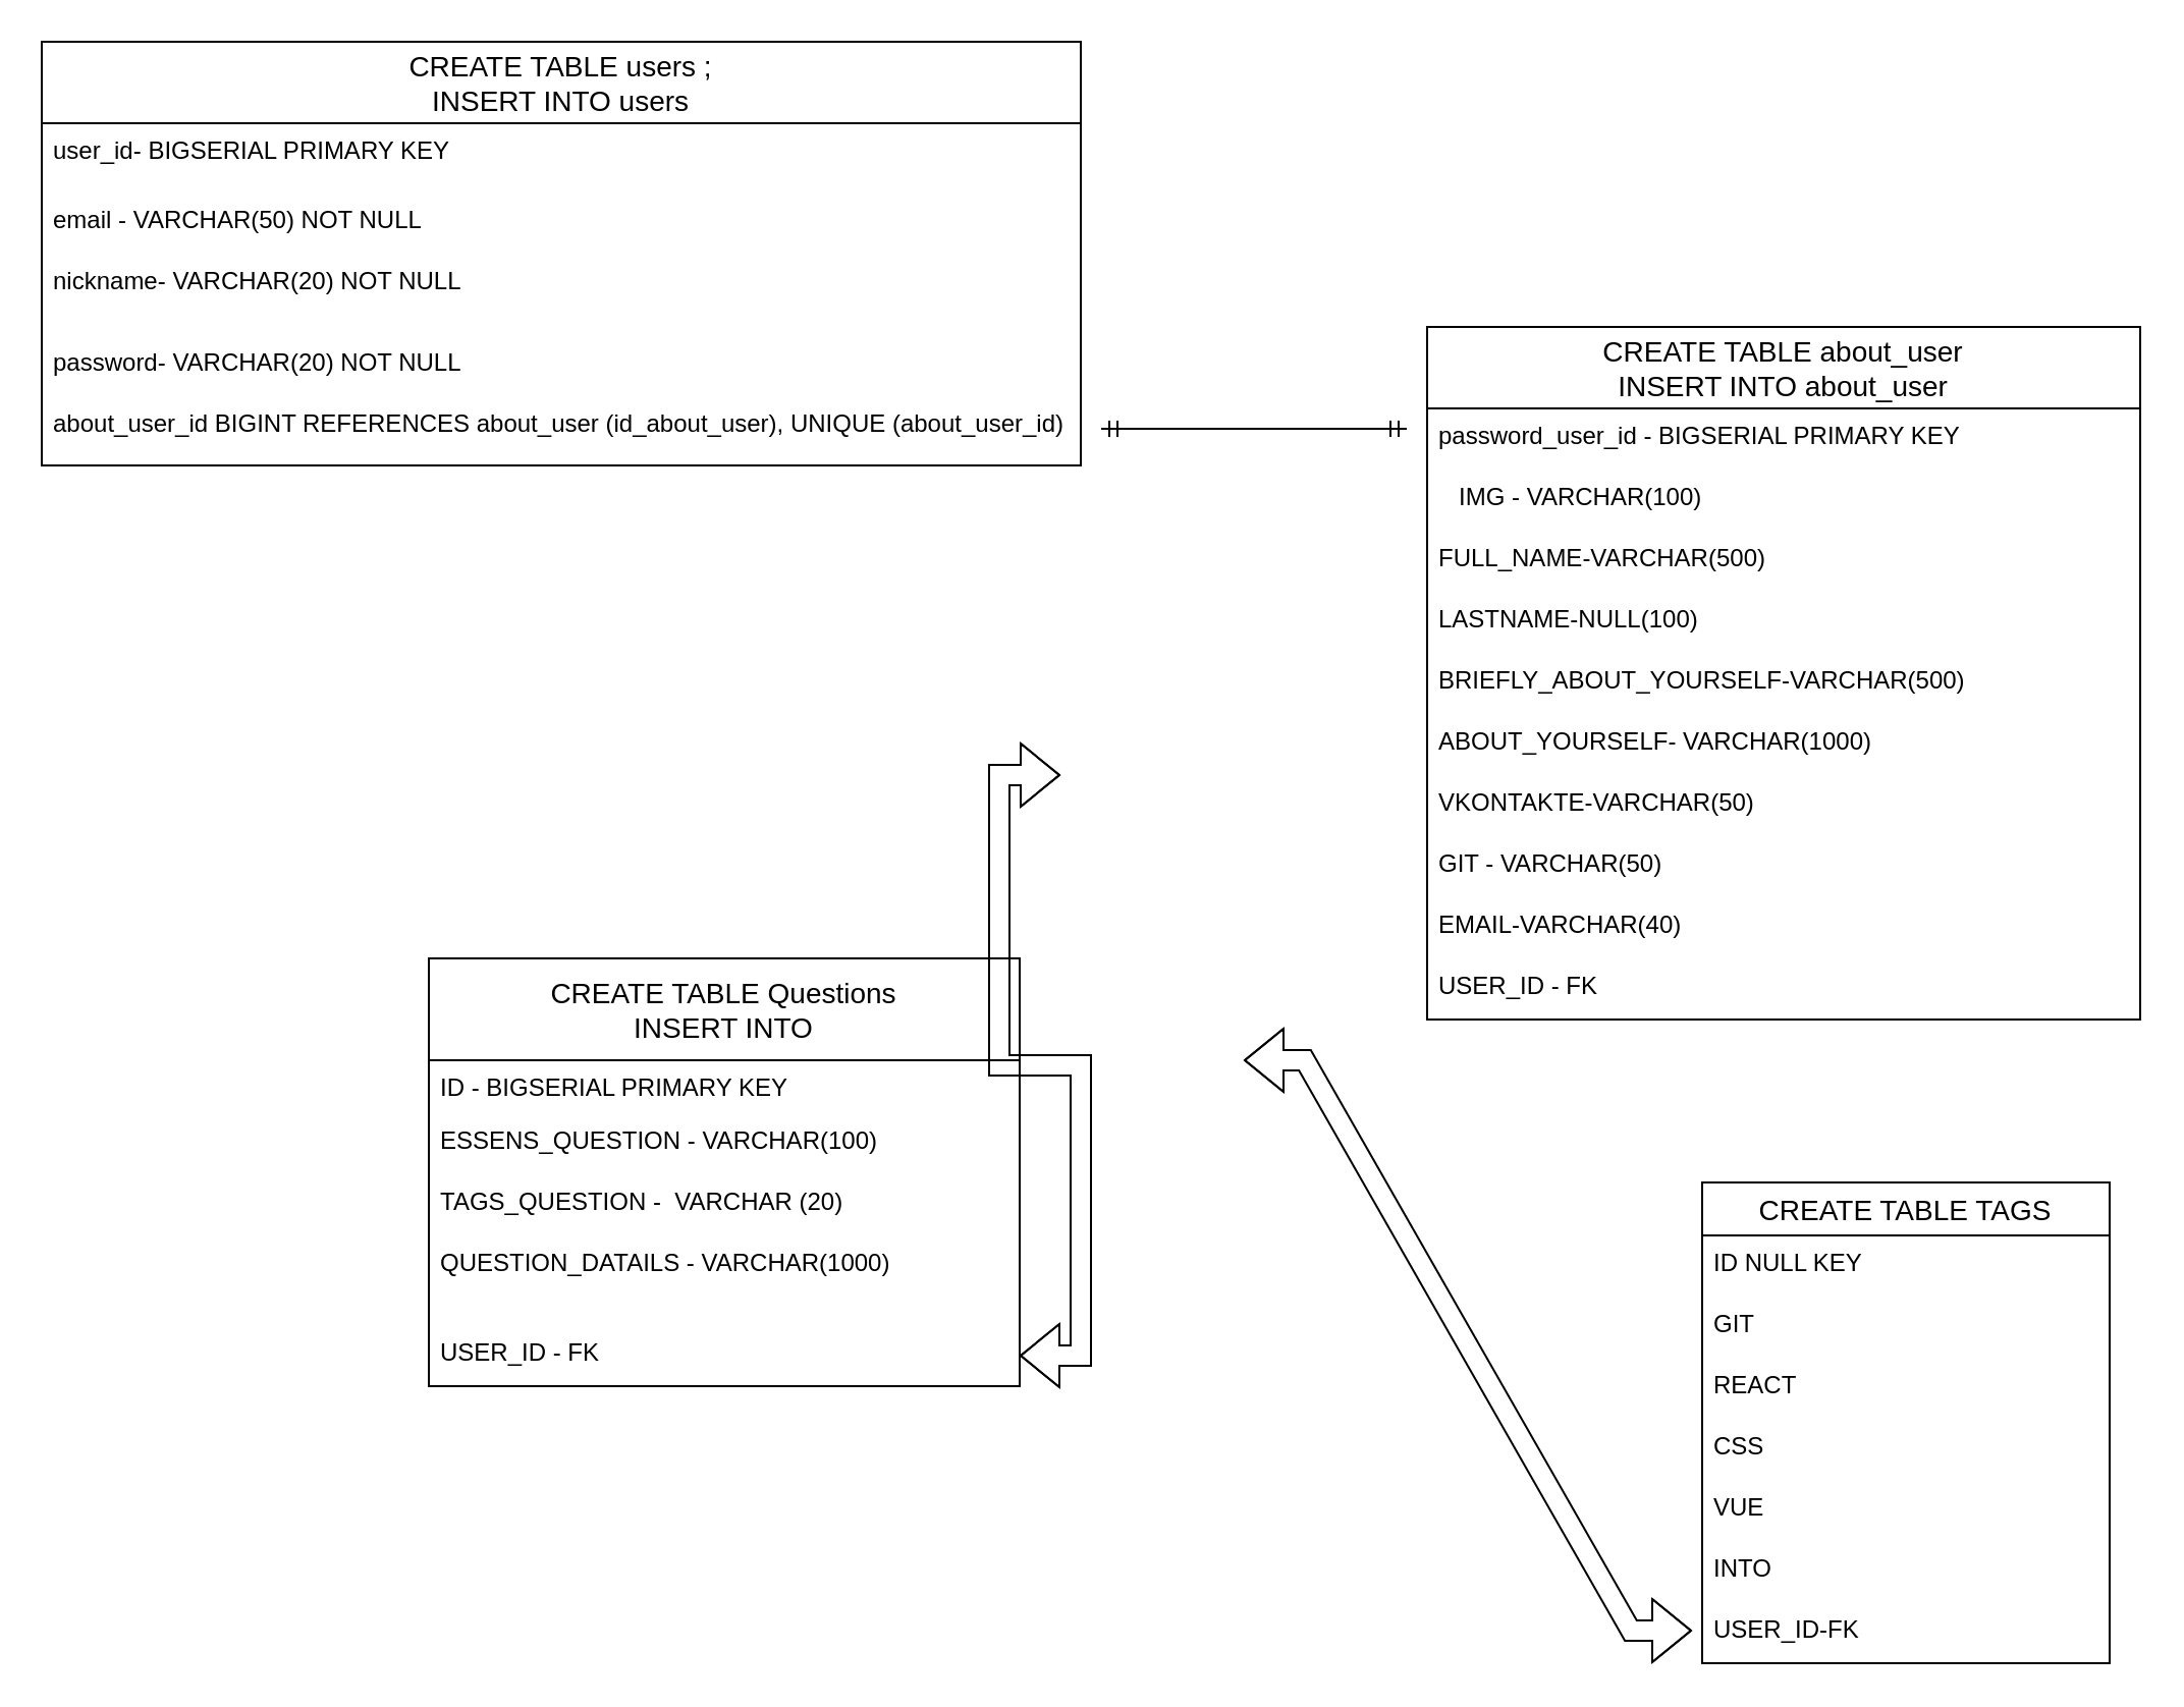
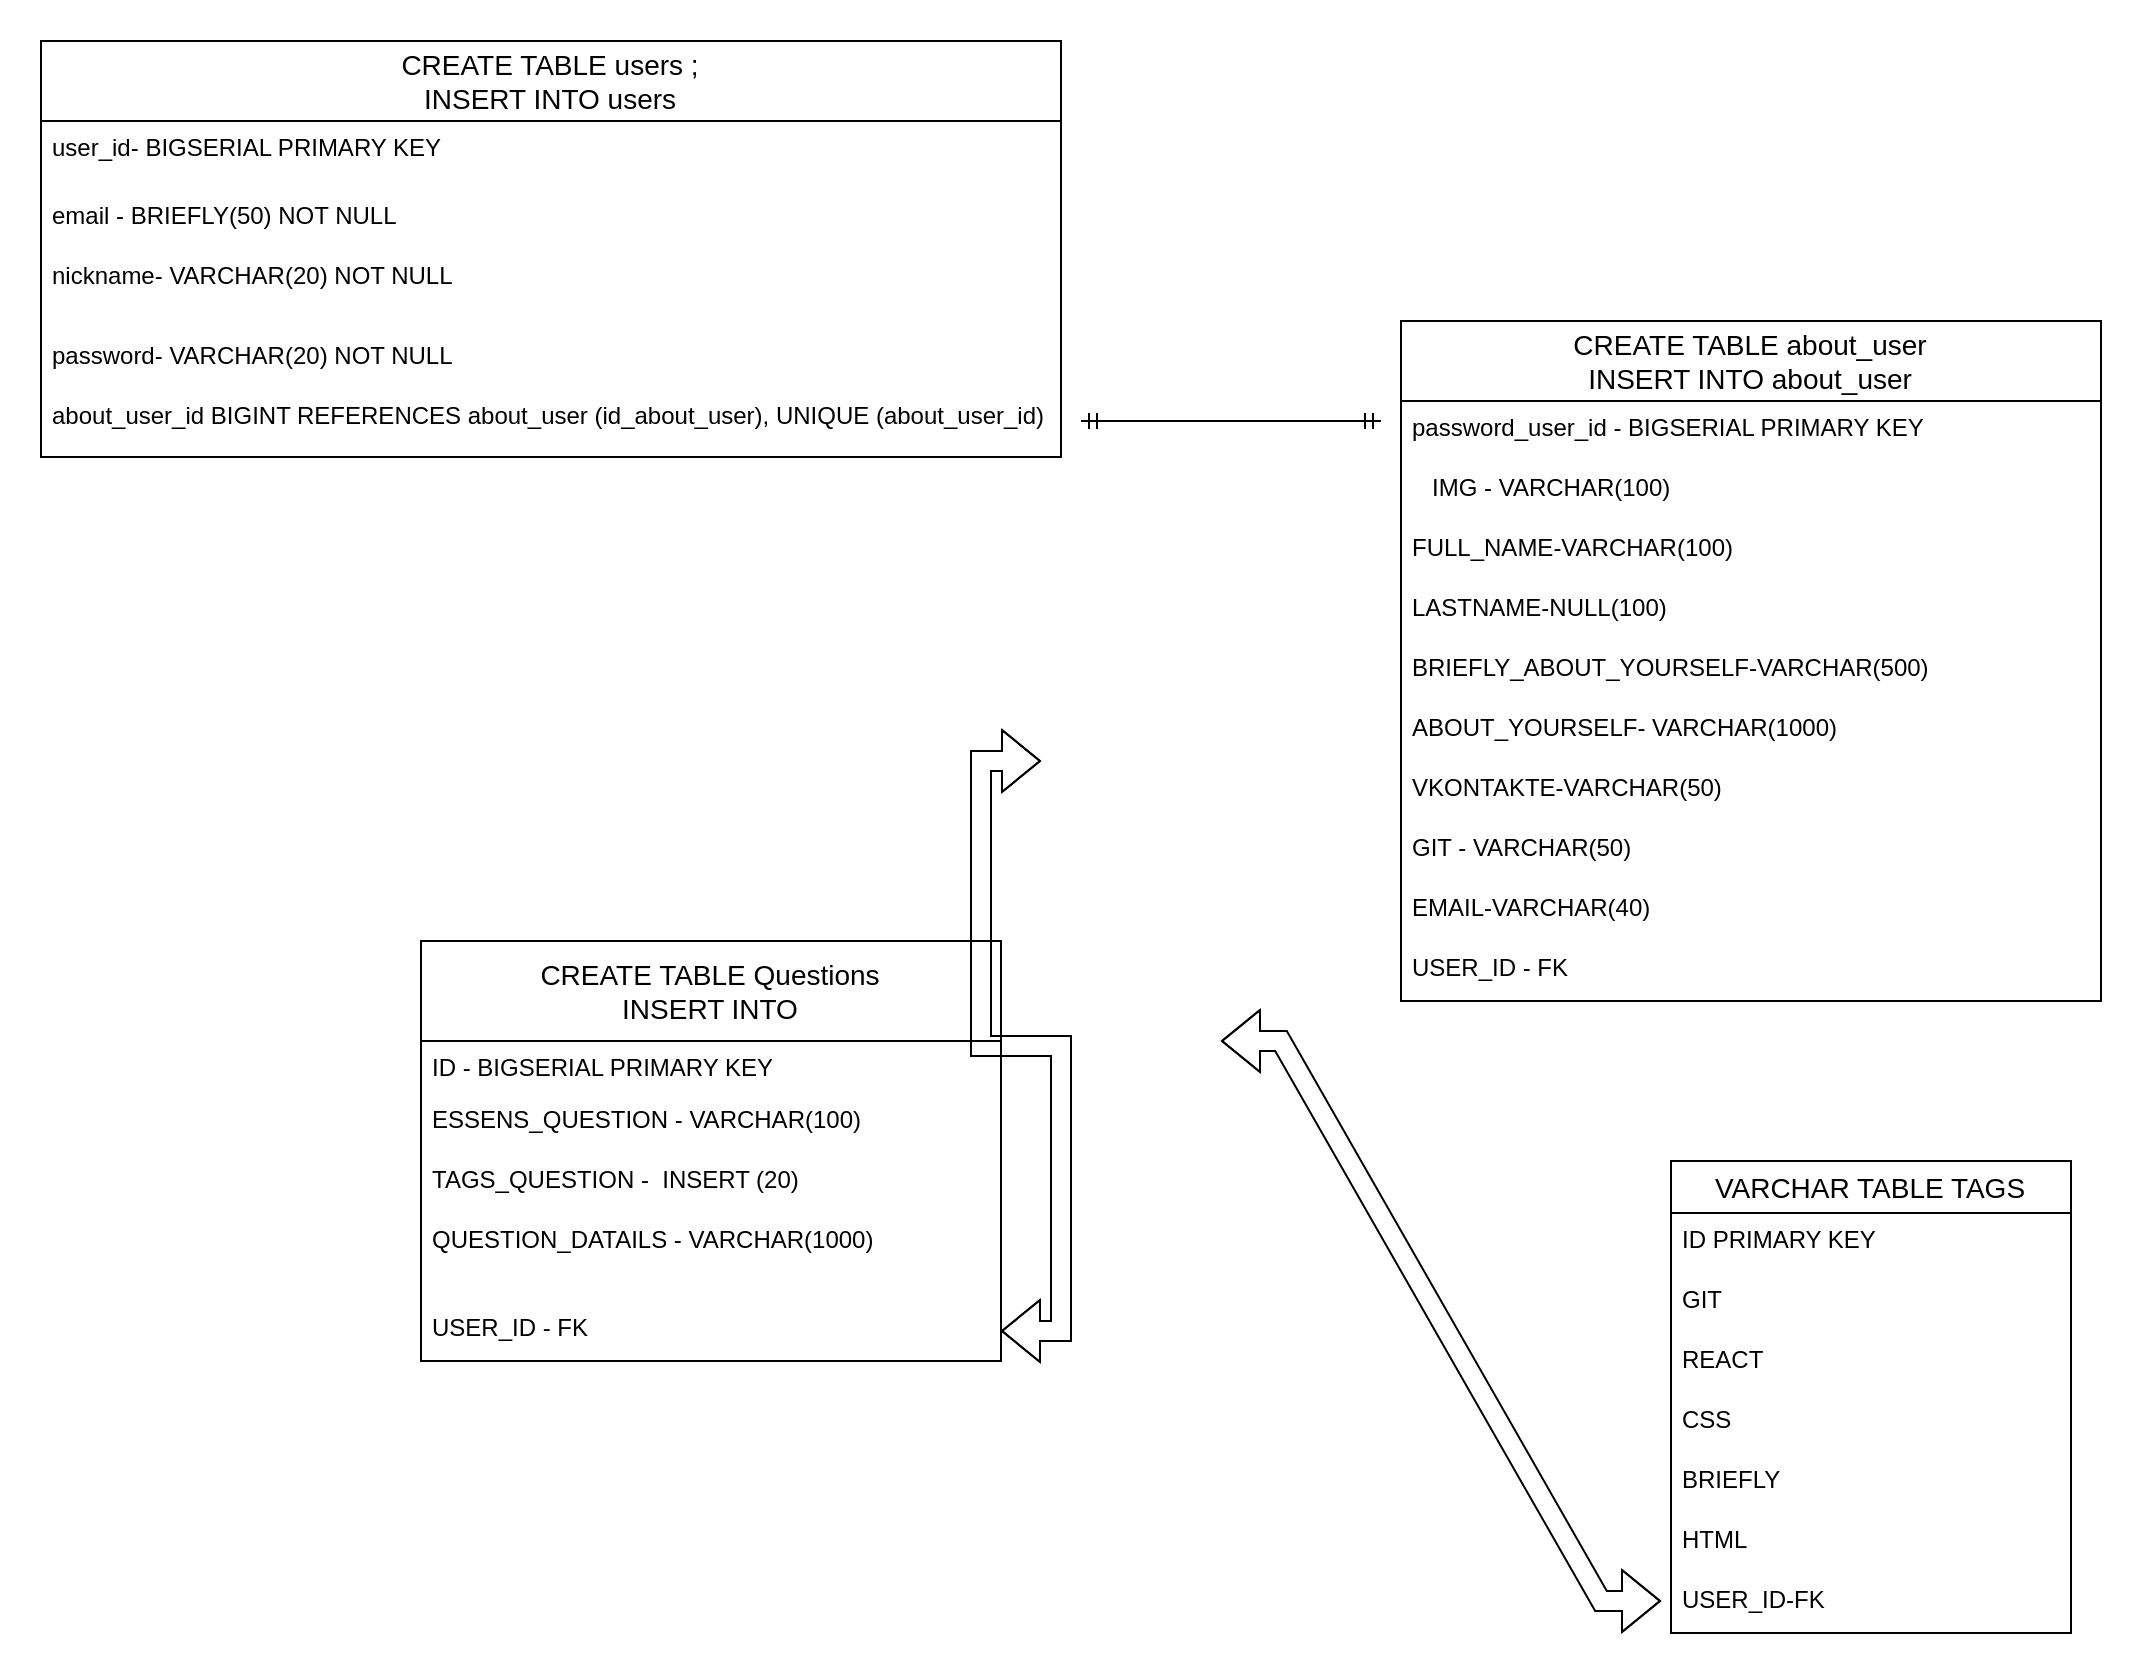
- <mxCell id="4" value="email - VARCHAR(50) NOT NULL&#10;" style="text;strokeColor=none;fillColor=none;spacingLeft=4;spacingRight=4;overflow=hidden;rotatable=0;points=[[0,0.5],[1,0.5]];portConstraint=eastwest;fontSize=12;" parent="2" vertex="1"><mxGeometry y="74" width="510" height="30" as="geometry" /></mxCell>
+ <mxCell id="4" value="email - BRIEFLY(50) NOT NULL&#10;" style="text;strokeColor=none;fillColor=none;spacingLeft=4;spacingRight=4;overflow=hidden;rotatable=0;points=[[0,0.5],[1,0.5]];portConstraint=eastwest;fontSize=12;" parent="2" vertex="1"><mxGeometry y="74" width="510" height="30" as="geometry" /></mxCell>
- <mxCell id="11" value="FULL_NAME-VARCHAR(500) " style="text;strokeColor=none;fillColor=none;spacingLeft=4;spacingRight=4;overflow=hidden;rotatable=0;points=[[0,0.5],[1,0.5]];portConstraint=eastwest;fontSize=12;" parent="8" vertex="1"><mxGeometry y="100" width="350" height="30" as="geometry" /></mxCell>
+ <mxCell id="11" value="FULL_NAME-VARCHAR(100) " style="text;strokeColor=none;fillColor=none;spacingLeft=4;spacingRight=4;overflow=hidden;rotatable=0;points=[[0,0.5],[1,0.5]];portConstraint=eastwest;fontSize=12;" parent="8" vertex="1"><mxGeometry y="100" width="350" height="30" as="geometry" /></mxCell>
- <mxCell id="30" value="TAGS_QUESTION -  VARCHAR (20)" style="text;strokeColor=none;fillColor=none;spacingLeft=4;spacingRight=4;overflow=hidden;rotatable=0;points=[[0,0.5],[1,0.5]];portConstraint=eastwest;fontSize=12;" parent="27" vertex="1"><mxGeometry y="106" width="290" height="30" as="geometry" /></mxCell>
+ <mxCell id="30" value="TAGS_QUESTION -  INSERT (20)" style="text;strokeColor=none;fillColor=none;spacingLeft=4;spacingRight=4;overflow=hidden;rotatable=0;points=[[0,0.5],[1,0.5]];portConstraint=eastwest;fontSize=12;" parent="27" vertex="1"><mxGeometry y="106" width="290" height="30" as="geometry" /></mxCell>
- <mxCell id="19" value="CREATE TABLE TAGS" style="swimlane;fontStyle=0;childLayout=stackLayout;horizontal=1;startSize=26;horizontalStack=0;resizeParent=1;resizeParentMax=0;resizeLast=0;collapsible=1;marginBottom=0;align=center;fontSize=14;" parent="1" vertex="1"><mxGeometry x="835" y="580" width="200" height="236" as="geometry" /></mxCell>
+ <mxCell id="19" value="VARCHAR TABLE TAGS" style="swimlane;fontStyle=0;childLayout=stackLayout;horizontal=1;startSize=26;horizontalStack=0;resizeParent=1;resizeParentMax=0;resizeLast=0;collapsible=1;marginBottom=0;align=center;fontSize=14;" parent="1" vertex="1"><mxGeometry x="835" y="580" width="200" height="236" as="geometry" /></mxCell>
- <mxCell id="20" value="ID NULL KEY" style="text;strokeColor=none;fillColor=none;spacingLeft=4;spacingRight=4;overflow=hidden;rotatable=0;points=[[0,0.5],[1,0.5]];portConstraint=eastwest;fontSize=12;" parent="19" vertex="1"><mxGeometry y="26" width="200" height="30" as="geometry" /></mxCell>
+ <mxCell id="20" value="ID PRIMARY KEY" style="text;strokeColor=none;fillColor=none;spacingLeft=4;spacingRight=4;overflow=hidden;rotatable=0;points=[[0,0.5],[1,0.5]];portConstraint=eastwest;fontSize=12;" parent="19" vertex="1"><mxGeometry y="26" width="200" height="30" as="geometry" /></mxCell>
- <mxCell id="24" value="VUE" style="text;strokeColor=none;fillColor=none;spacingLeft=4;spacingRight=4;overflow=hidden;rotatable=0;points=[[0,0.5],[1,0.5]];portConstraint=eastwest;fontSize=12;" parent="19" vertex="1"><mxGeometry y="146" width="200" height="30" as="geometry" /></mxCell>
+ <mxCell id="24" value="BRIEFLY" style="text;strokeColor=none;fillColor=none;spacingLeft=4;spacingRight=4;overflow=hidden;rotatable=0;points=[[0,0.5],[1,0.5]];portConstraint=eastwest;fontSize=12;" parent="19" vertex="1"><mxGeometry y="146" width="200" height="30" as="geometry" /></mxCell>
- <mxCell id="25" value="INTO" style="text;strokeColor=none;fillColor=none;spacingLeft=4;spacingRight=4;overflow=hidden;rotatable=0;points=[[0,0.5],[1,0.5]];portConstraint=eastwest;fontSize=12;" parent="19" vertex="1"><mxGeometry y="176" width="200" height="30" as="geometry" /></mxCell>
+ <mxCell id="25" value="HTML" style="text;strokeColor=none;fillColor=none;spacingLeft=4;spacingRight=4;overflow=hidden;rotatable=0;points=[[0,0.5],[1,0.5]];portConstraint=eastwest;fontSize=12;" parent="19" vertex="1"><mxGeometry y="176" width="200" height="30" as="geometry" /></mxCell>
